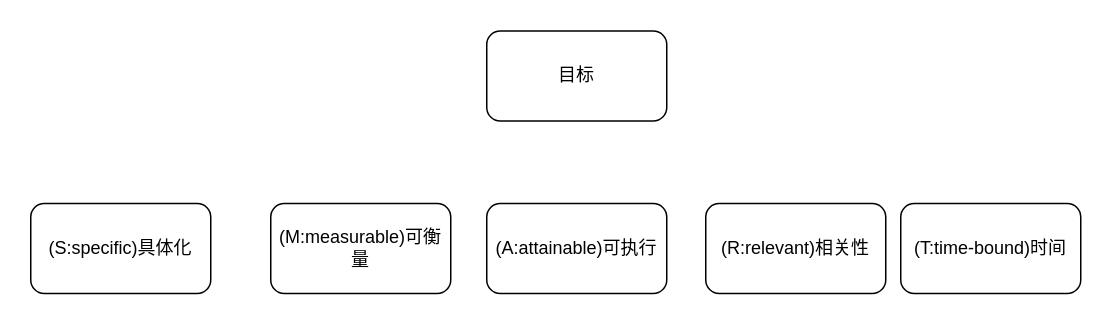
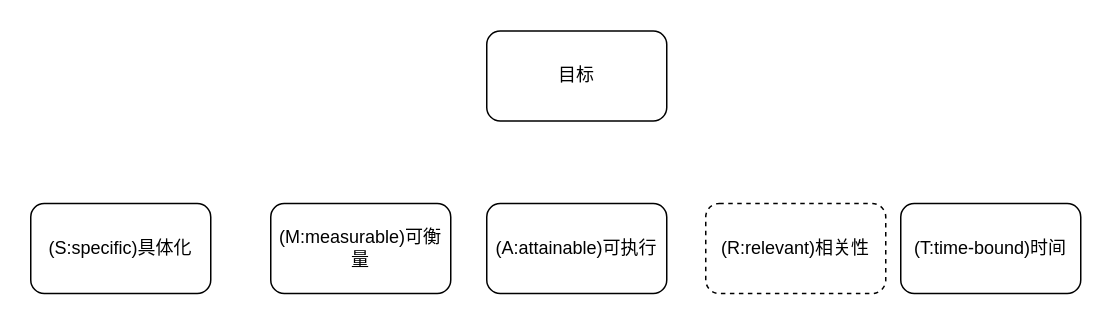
- <mxCell id="6" value="(R:relevant)相关性" style="rounded=1;whiteSpace=wrap;html=1;" vertex="1" parent="1"><mxGeometry x="470" y="135" width="120" height="60" as="geometry" /></mxCell>
+ <mxCell id="6" value="(R:relevant)相关性" style="rounded=1;whiteSpace=wrap;html=1;dashed=1;" vertex="1" parent="1"><mxGeometry x="470" y="135" width="120" height="60" as="geometry" /></mxCell>
